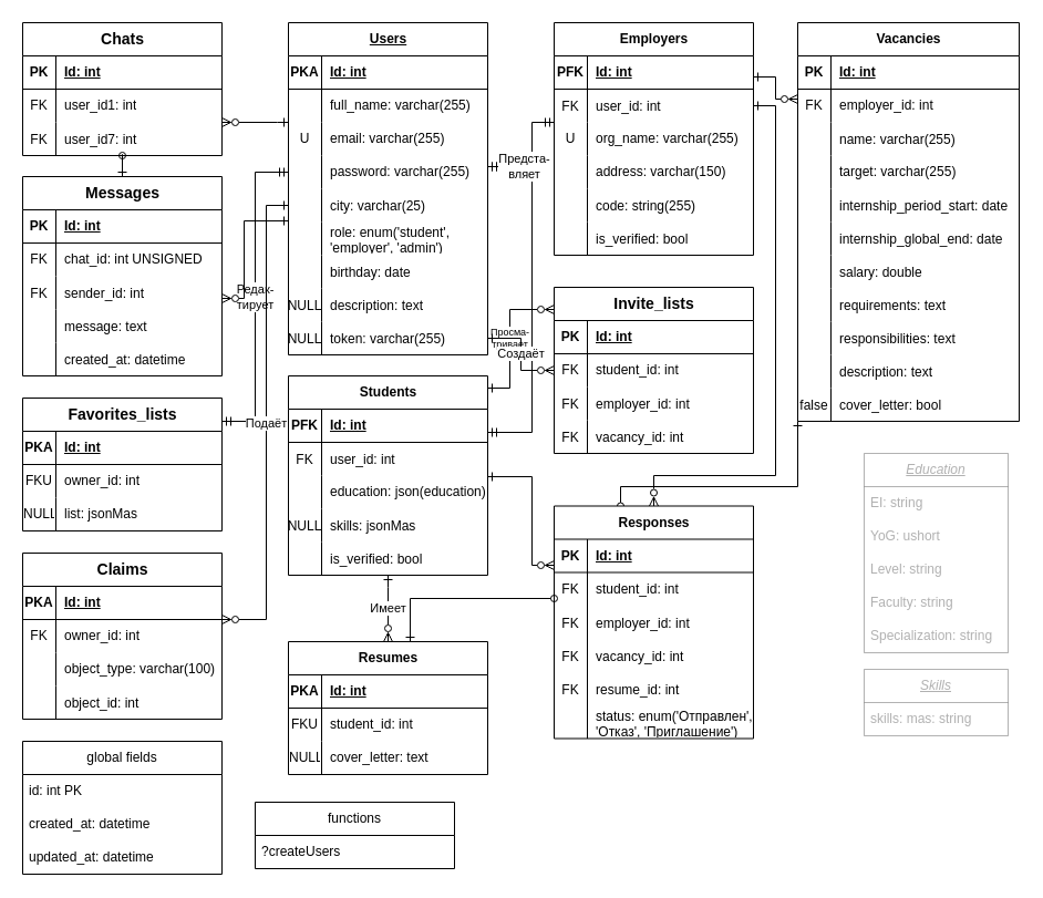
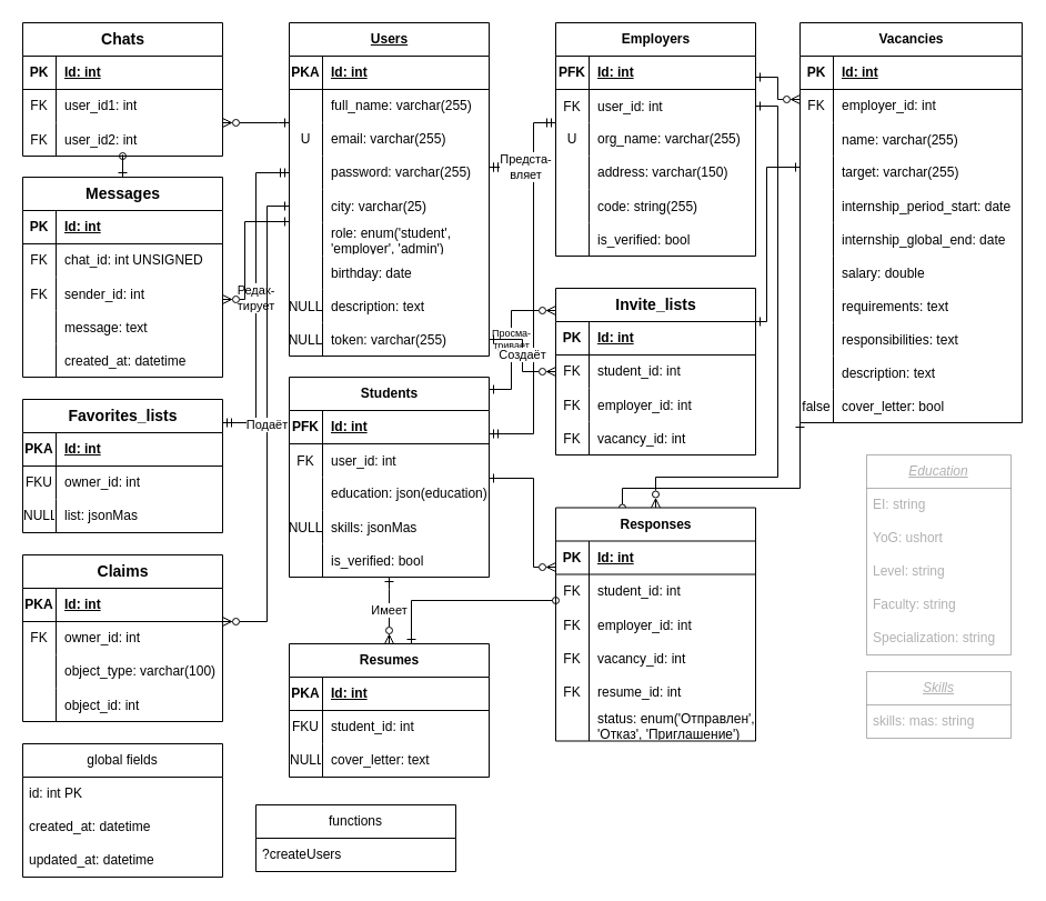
- <mxCell id="178" value="user_id7: int" style="shape=partialRectangle;connectable=1;fillColor=none;top=0;left=0;bottom=0;right=0;align=left;spacingLeft=6;overflow=hidden;movable=1;resizable=1;rotatable=1;deletable=1;editable=1;locked=0;" parent="176" vertex="1"><mxGeometry x="30" width="150" height="30" as="geometry"><mxRectangle width="150" height="30" as="alternateBounds" /></mxGeometry></mxCell>
+ <mxCell id="178" value="user_id2: int" style="shape=partialRectangle;connectable=1;fillColor=none;top=0;left=0;bottom=0;right=0;align=left;spacingLeft=6;overflow=hidden;movable=1;resizable=1;rotatable=1;deletable=1;editable=1;locked=0;" parent="176" vertex="1"><mxGeometry x="30" width="150" height="30" as="geometry"><mxRectangle width="150" height="30" as="alternateBounds" /></mxGeometry></mxCell>
+ <mxCell id="154" style="edgeStyle=orthogonalEdgeStyle;rounded=0;orthogonalLoop=1;jettySize=auto;html=1;endArrow=ERone;endFill=0;startArrow=ERone;startFill=0;movable=1;resizable=1;rotatable=1;deletable=1;editable=1;locked=0;connectable=1;" parent="1" source="155" target="85" edge="1"><mxGeometry relative="1" as="geometry"><Array as="points"><mxPoint x="690" y="289" /><mxPoint x="690" y="150" /></Array></mxGeometry></mxCell>
